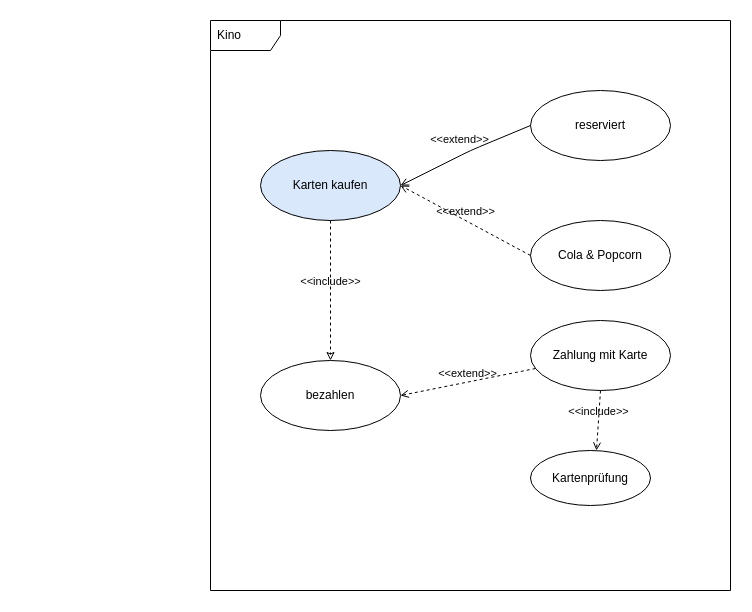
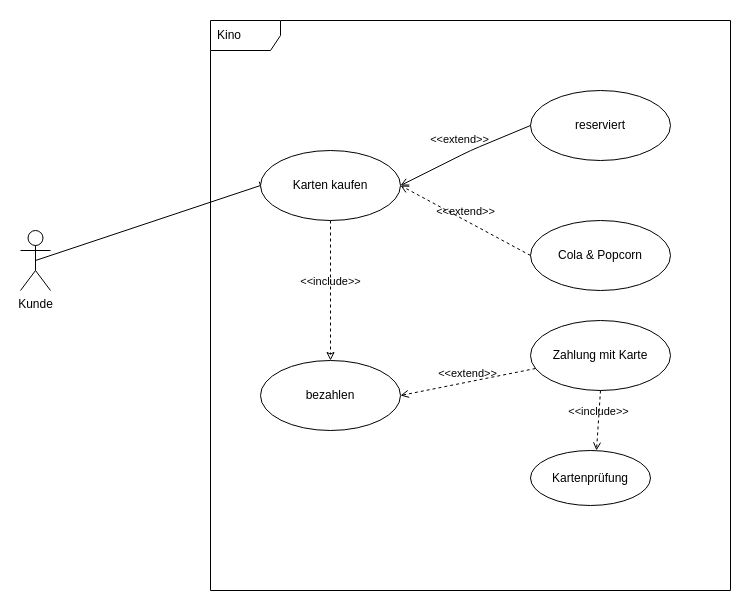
- <mxCell id="5" value="Karten kaufen" style="ellipse;whiteSpace=wrap;html=1;fillColor=#dae8fc;" vertex="1" parent="1"><mxGeometry x="260" y="150" width="140" height="70" as="geometry" /></mxCell>
+ <mxCell id="5" value="Karten kaufen" style="ellipse;whiteSpace=wrap;html=1;" vertex="1" parent="1"><mxGeometry x="260" y="150" width="140" height="70" as="geometry" /></mxCell>
+ <mxCell id="3" style="edgeStyle=none;html=1;exitX=0.5;exitY=0.5;exitDx=0;exitDy=0;exitPerimeter=0;entryX=0;entryY=0.5;entryDx=0;entryDy=0;startArrow=none;startFill=0;strokeColor=default;rounded=1;endArrow=baseDash;endFill=0;" edge="1" parent="1" source="4" target="5"><mxGeometry relative="1" as="geometry" /></mxCell>
+ <mxCell id="4" value="Kunde&lt;br&gt;" style="shape=umlActor;verticalLabelPosition=bottom;verticalAlign=top;html=1;" vertex="1" parent="1"><mxGeometry x="20" y="230" width="30" height="60" as="geometry" /></mxCell>
